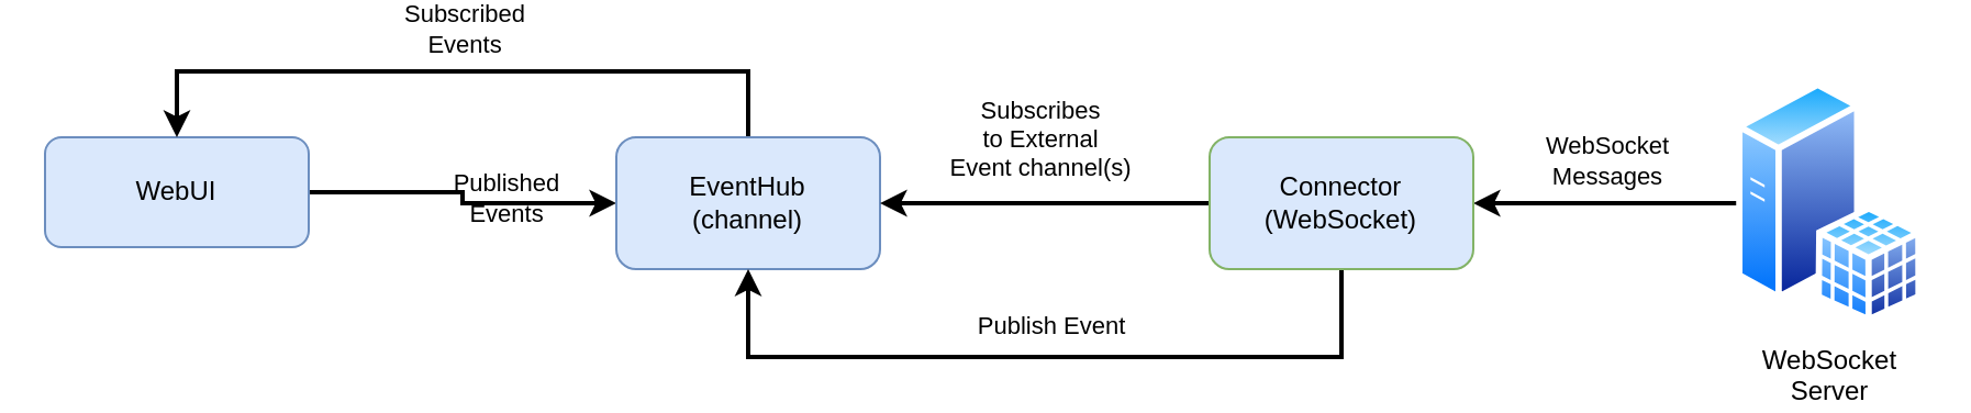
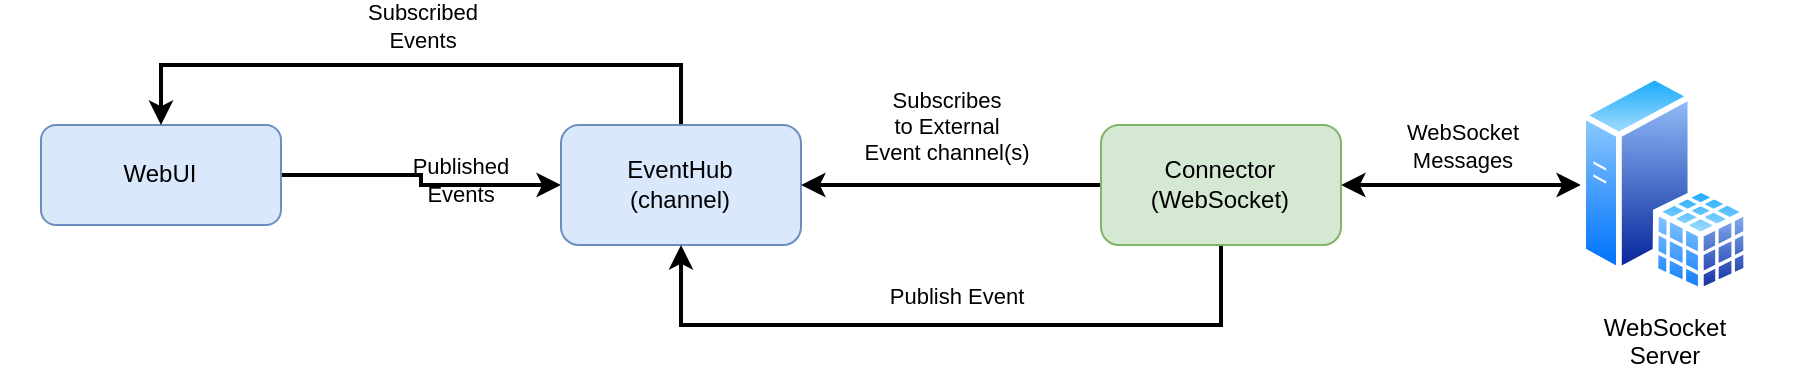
- <mxCell id="13" value="Connector&lt;div&gt;(WebSocket)&lt;/div&gt;" style="rounded=1;whiteSpace=wrap;html=1;fillColor=#dae8fc;strokeColor=#82b366;" vertex="1" parent="1"><mxGeometry x="550" y="50" width="120" height="60" as="geometry" /></mxCell>
+ <mxCell id="13" value="Connector&lt;div&gt;(WebSocket)&lt;/div&gt;" style="rounded=1;whiteSpace=wrap;html=1;fillColor=#d5e8d4;strokeColor=#82b366;" vertex="1" parent="1"><mxGeometry x="550" y="50" width="120" height="60" as="geometry" /></mxCell>
- <mxCell id="11" value="" style="edgeStyle=orthogonalEdgeStyle;rounded=0;orthogonalLoop=1;jettySize=auto;html=1;startArrow=classic;startFill=1;strokeWidth=2;endArrow=none;" edge="1" parent="1" source="13" target="14"><mxGeometry relative="1" as="geometry" /></mxCell>
+ <mxCell id="11" value="" style="edgeStyle=orthogonalEdgeStyle;rounded=0;orthogonalLoop=1;jettySize=auto;html=1;startArrow=classic;startFill=1;strokeWidth=2;" edge="1" parent="1" source="13" target="14"><mxGeometry relative="1" as="geometry" /></mxCell>
